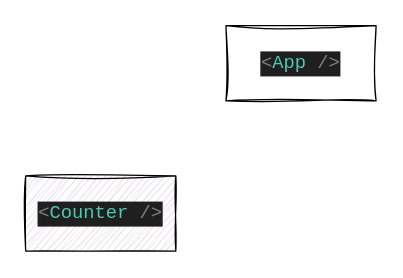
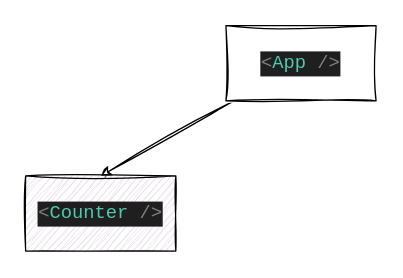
+ <mxCell id="2" style="edgeStyle=none;sketch=1;hachureGap=4;jiggle=2;curveFitting=1;html=1;entryX=0.5;entryY=0;entryDx=0;entryDy=0;fontFamily=Architects Daughter;fontSource=https%3A%2F%2Ffonts.googleapis.com%2Fcss%3Ffamily%3DArchitects%2BDaughter;fontSize=16;" edge="1" parent="1" source="3" target="4"><mxGeometry relative="1" as="geometry" /></mxCell>
